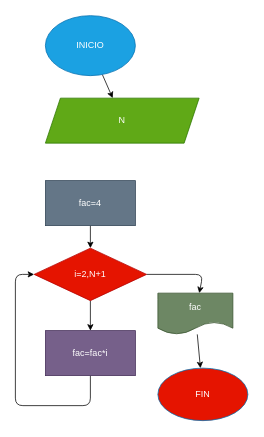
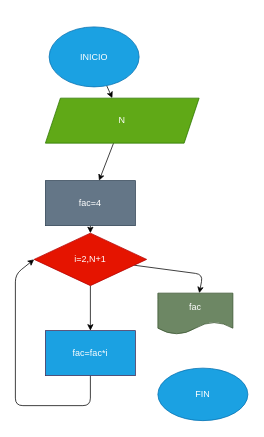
- <mxCell id="3" value="INICIO" style="ellipse;whiteSpace=wrap;html=1;fillColor=#1ba1e2;fontColor=#ffffff;strokeColor=#006EAF;" parent="1" vertex="1"><mxGeometry x="60" width="120" height="80" as="geometry" y="20" /></mxCell>
+ <mxCell id="3" value="INICIO" style="ellipse;whiteSpace=wrap;html=1;fillColor=#1ba1e2;fontColor=#ffffff;strokeColor=#006EAF;" parent="1" vertex="1"><mxGeometry x="65" y="35" width="120" height="80" as="geometry" /></mxCell>
+ <mxCell id="4" value="" style="edgeStyle=none;html=1;" parent="1" source="5" target="7" edge="1"><mxGeometry relative="1" as="geometry" /></mxCell>
- <mxCell id="10" value="i=2,N+1" style="rhombus;whiteSpace=wrap;html=1;fillColor=#e51400;fontColor=#ffffff;strokeColor=#B20000;" parent="1" vertex="1"><mxGeometry x="45" y="330" width="150" height="70" as="geometry" /></mxCell>
+ <mxCell id="10" value="i=2,N+1" style="rhombus;whiteSpace=wrap;html=1;fillColor=#e51400;fontColor=#ffffff;strokeColor=#B20000;" parent="1" vertex="1"><mxGeometry x="45" y="310" width="150" height="70" as="geometry" /></mxCell>
- <mxCell id="13" style="edgeStyle=none;html=1;" parent="1" source="14" target="15" edge="1"><mxGeometry relative="1" as="geometry"><mxPoint x="270" y="510" as="targetPoint" /></mxGeometry></mxCell>
- <mxCell id="12" value="fac=fac*i" style="rounded=0;whiteSpace=wrap;html=1;fillColor=#76608a;fontColor=#ffffff;strokeColor=#432D57;" parent="1" vertex="1"><mxGeometry x="60" y="440" width="120" height="60" as="geometry" /></mxCell>
+ <mxCell id="12" value="fac=fac*i" style="rounded=0;whiteSpace=wrap;html=1;fillColor=#1ba1e2;fontColor=#ffffff;strokeColor=#432D57;" parent="1" vertex="1"><mxGeometry x="60" y="440" width="120" height="60" as="geometry" /></mxCell>
- <mxCell id="15" value="FIN" style="ellipse;whiteSpace=wrap;html=1;fillColor=#e51400;fontColor=#ffffff;strokeColor=#006EAF;" parent="1" vertex="1"><mxGeometry x="210" y="490" width="120" height="70" as="geometry" /></mxCell>
+ <mxCell id="15" value="FIN" style="ellipse;whiteSpace=wrap;html=1;fillColor=#1ba1e2;fontColor=#ffffff;strokeColor=#006EAF;" parent="1" vertex="1"><mxGeometry x="210" y="490" width="120" height="70" as="geometry" /></mxCell>
